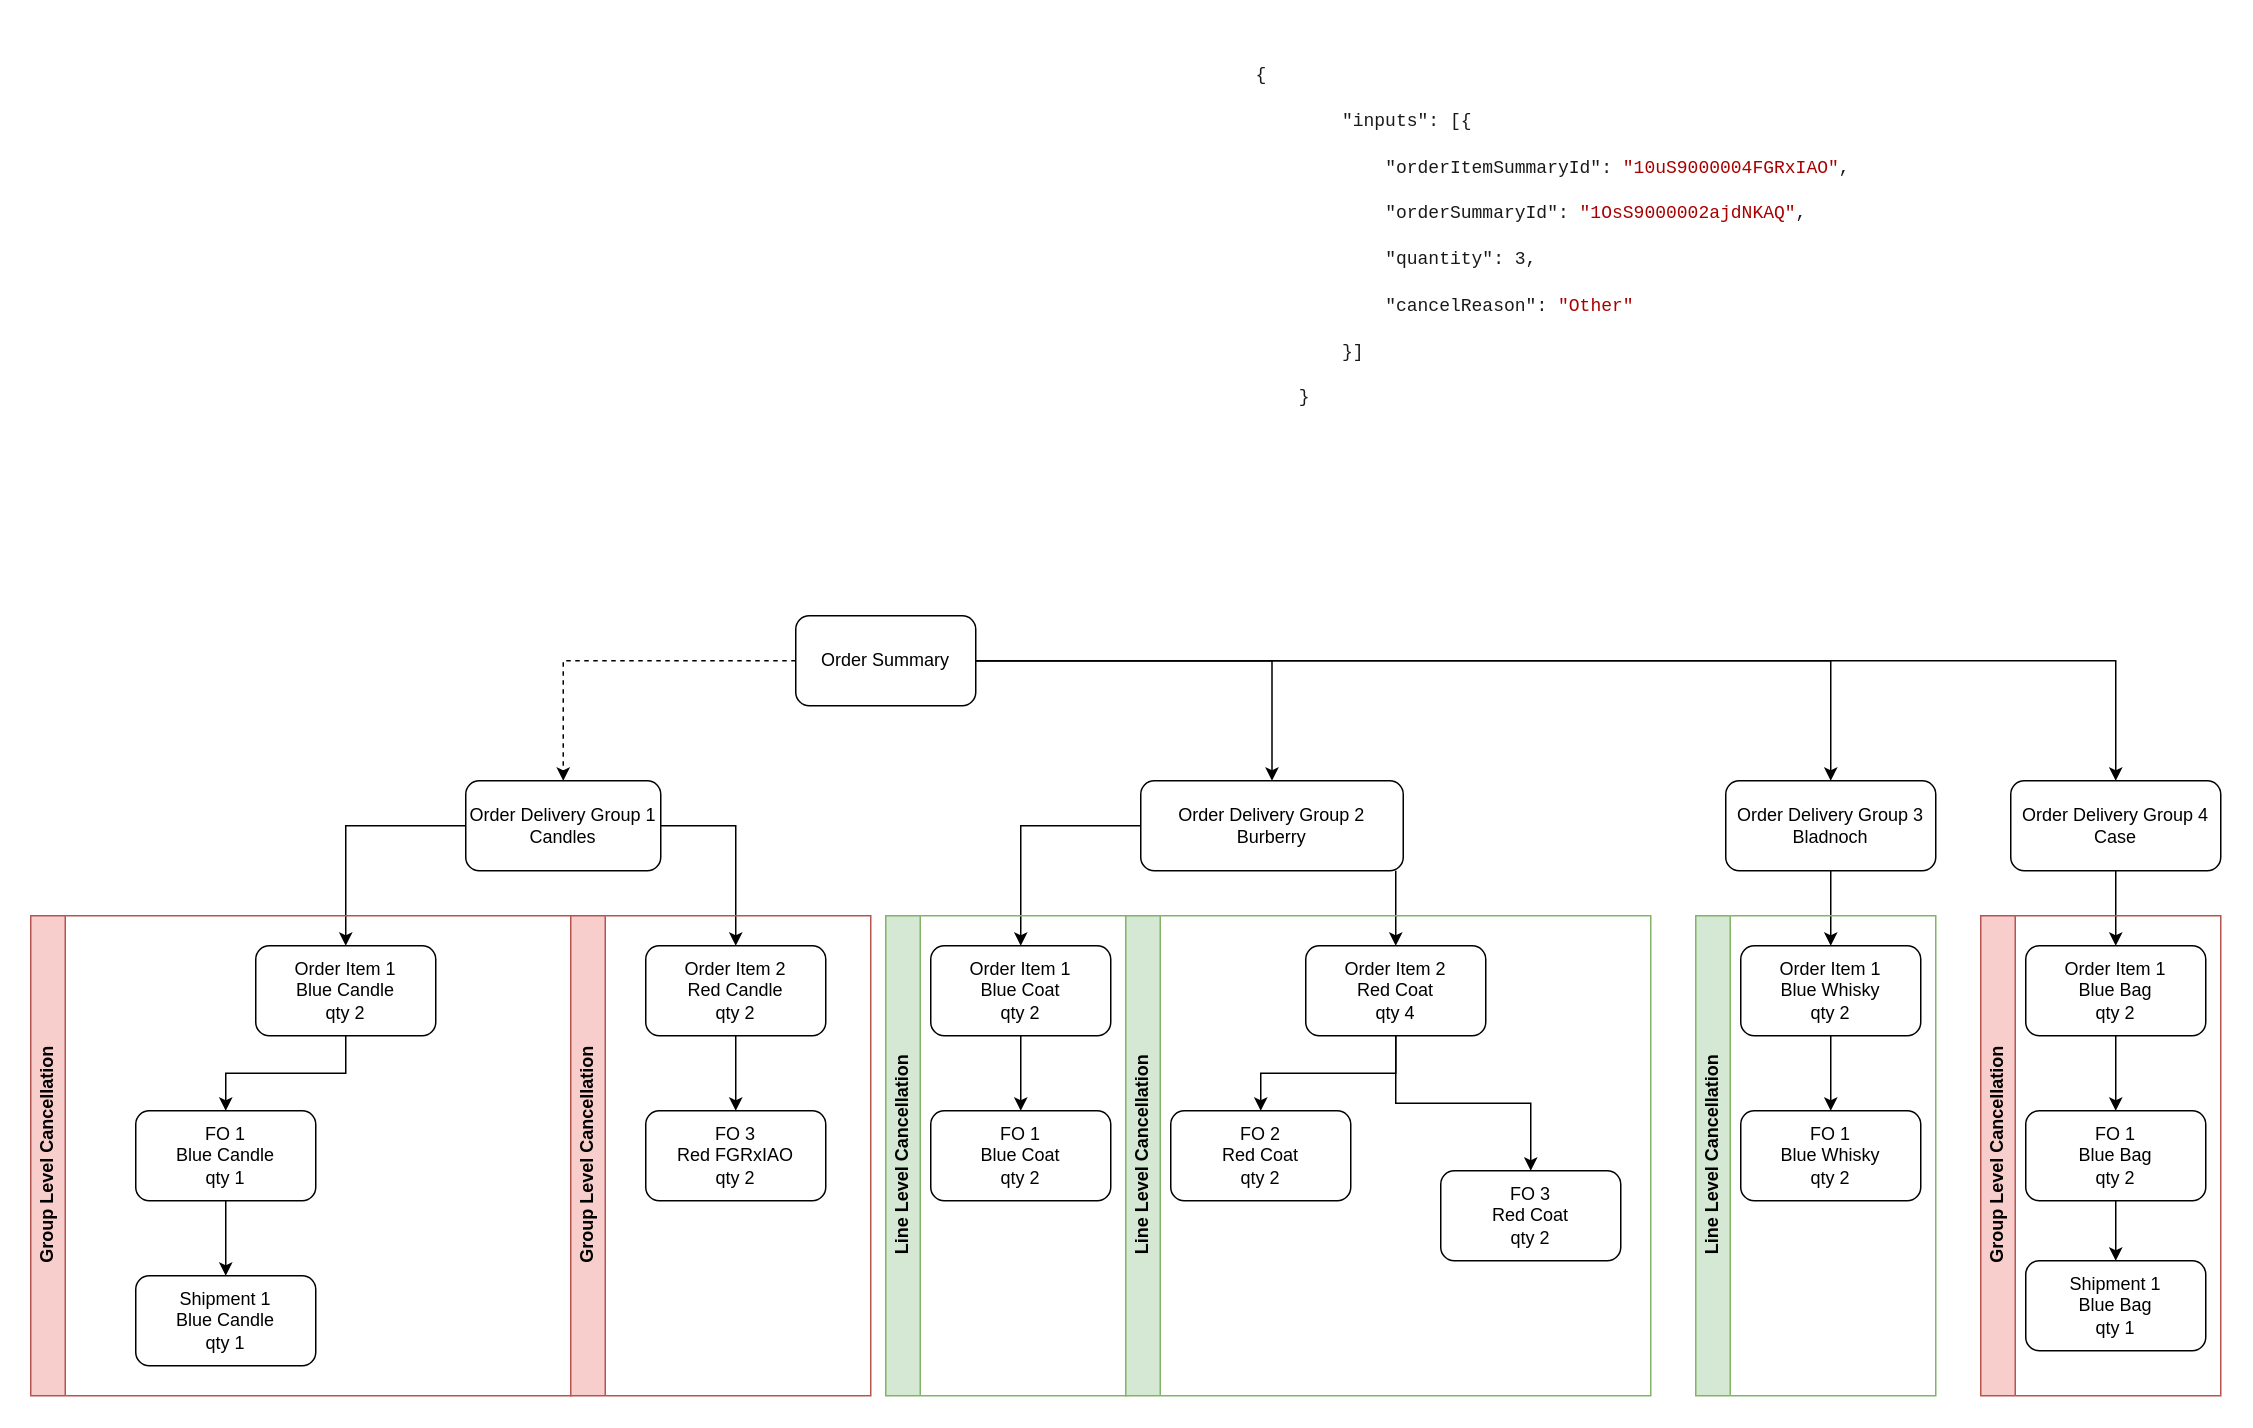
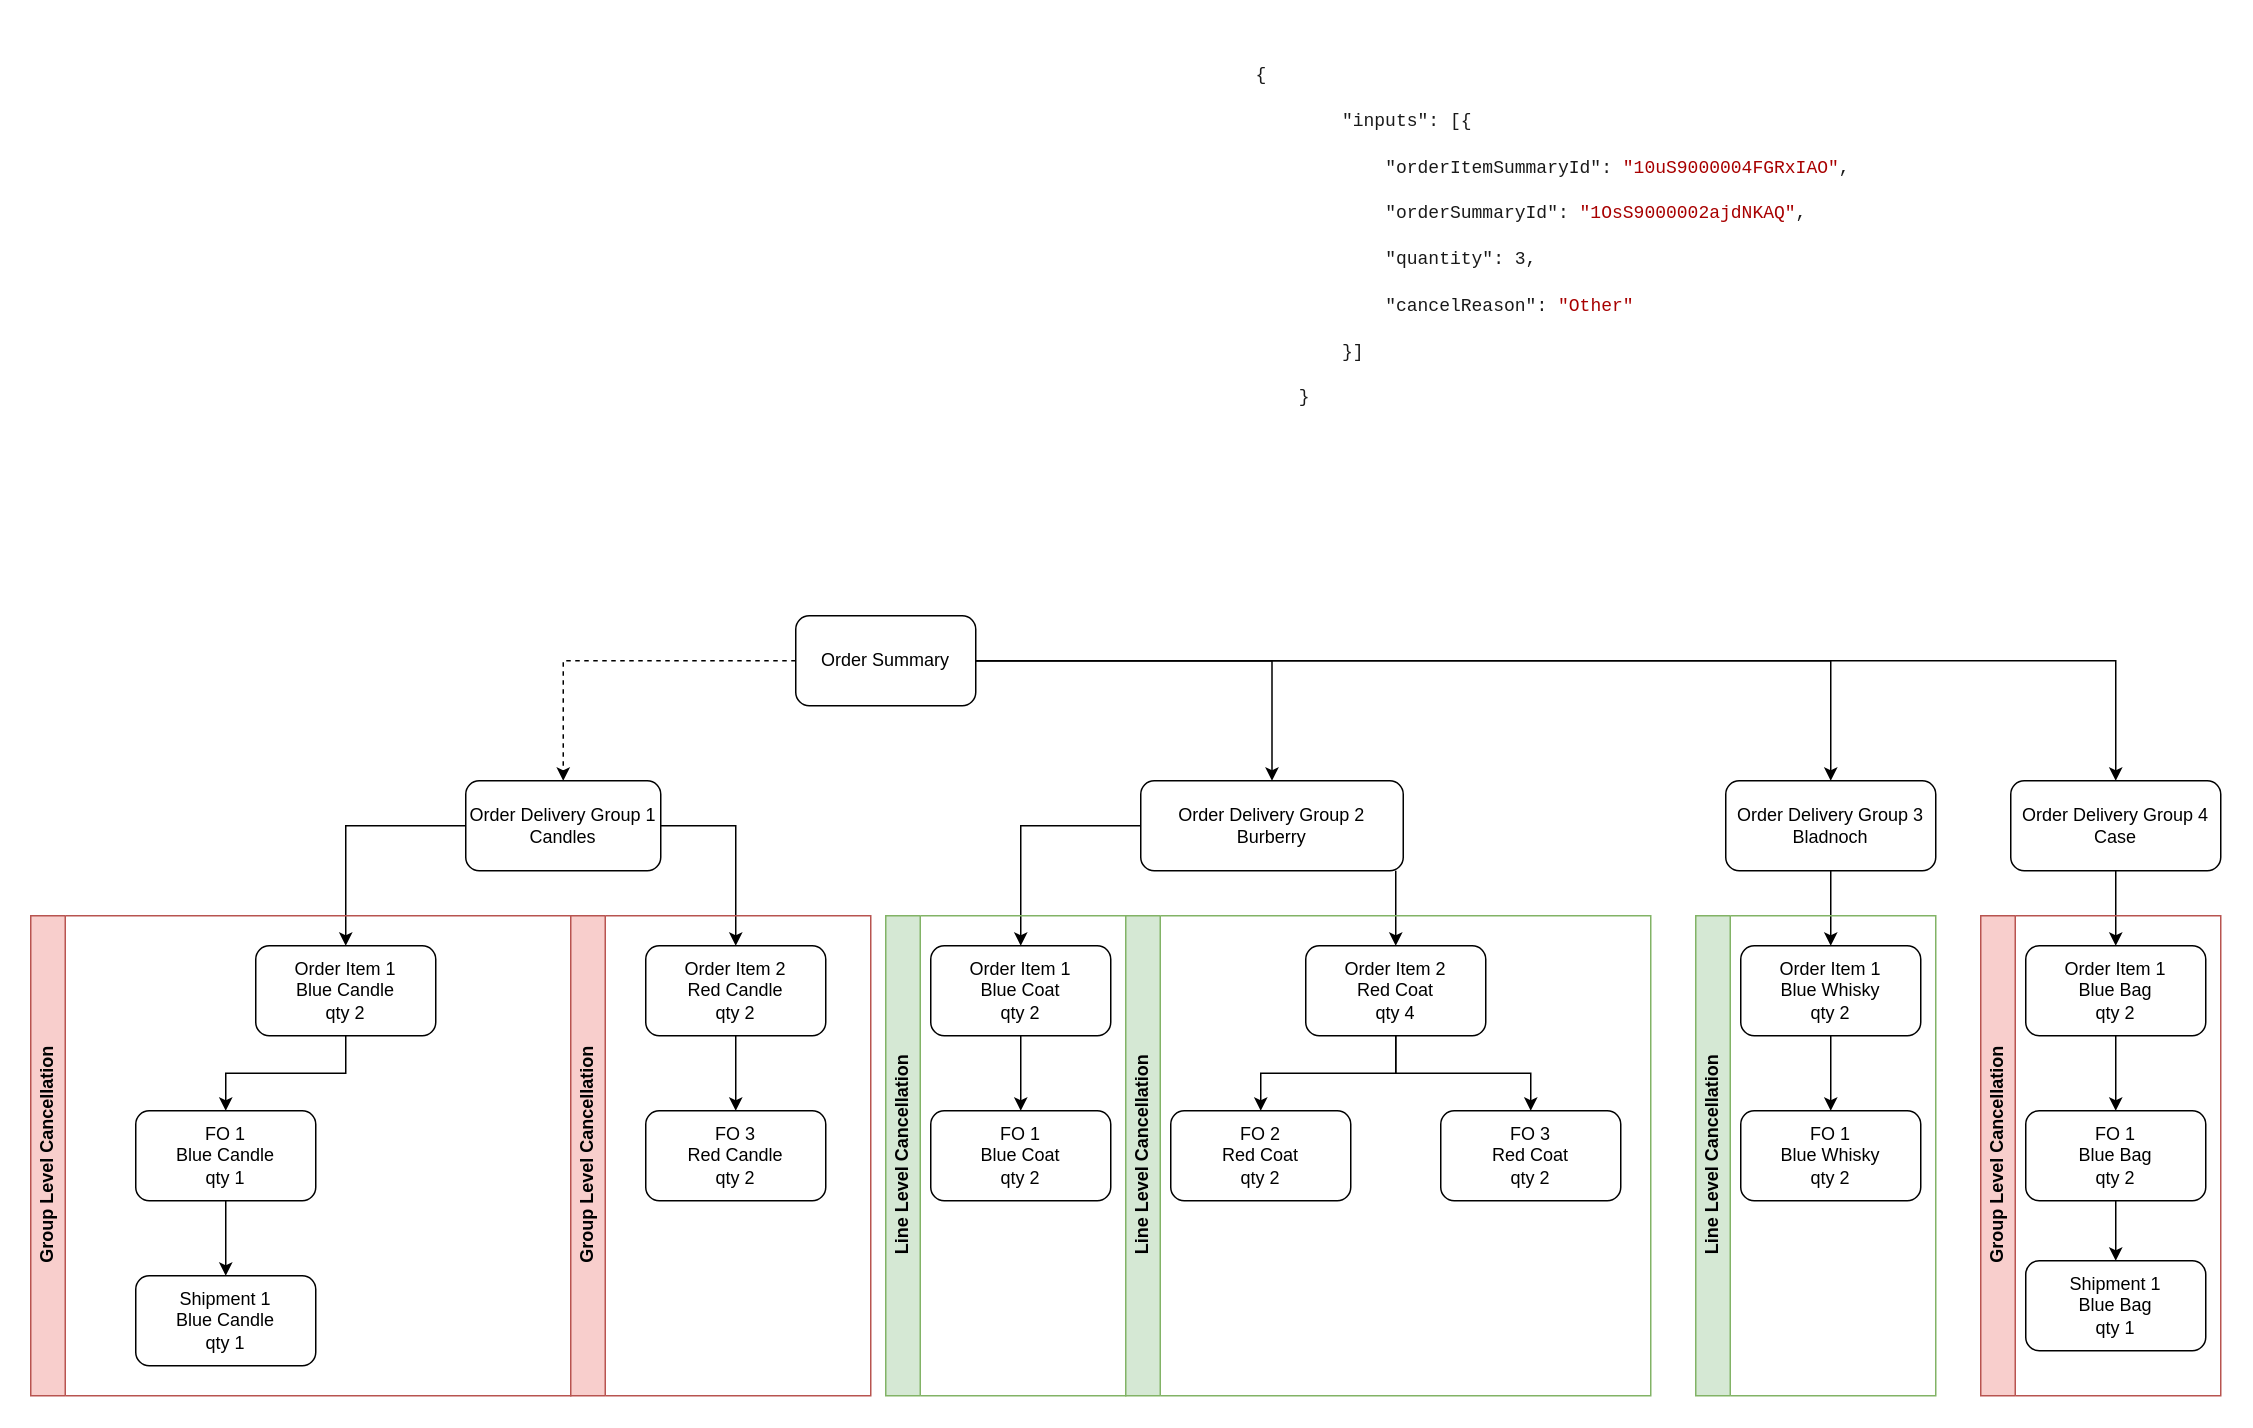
- <mxCell id="24" value="FO 3&lt;div&gt;Red FGRxIAO&lt;/div&gt;&lt;div&gt;qty 2&lt;/div&gt;" style="rounded=1;whiteSpace=wrap;html=1;" vertex="1" parent="1"><mxGeometry x="430" y="740" width="120" height="60" as="geometry" /></mxCell>
+ <mxCell id="24" value="FO 3&lt;div&gt;Red Candle&lt;/div&gt;&lt;div&gt;qty 2&lt;/div&gt;" style="rounded=1;whiteSpace=wrap;html=1;" vertex="1" parent="1"><mxGeometry x="430" y="740" width="120" height="60" as="geometry" /></mxCell>
- <mxCell id="27" value="FO 3&lt;div&gt;Red Coat&lt;/div&gt;&lt;div&gt;qty 2&lt;/div&gt;" style="rounded=1;whiteSpace=wrap;html=1;" vertex="1" parent="1"><mxGeometry x="960" y="780" width="120" height="60" as="geometry" /></mxCell>
+ <mxCell id="27" value="FO 3&lt;div&gt;Red Coat&lt;/div&gt;&lt;div&gt;qty 2&lt;/div&gt;" style="rounded=1;whiteSpace=wrap;html=1;" vertex="1" parent="1"><mxGeometry x="960" y="740" width="120" height="60" as="geometry" /></mxCell>
